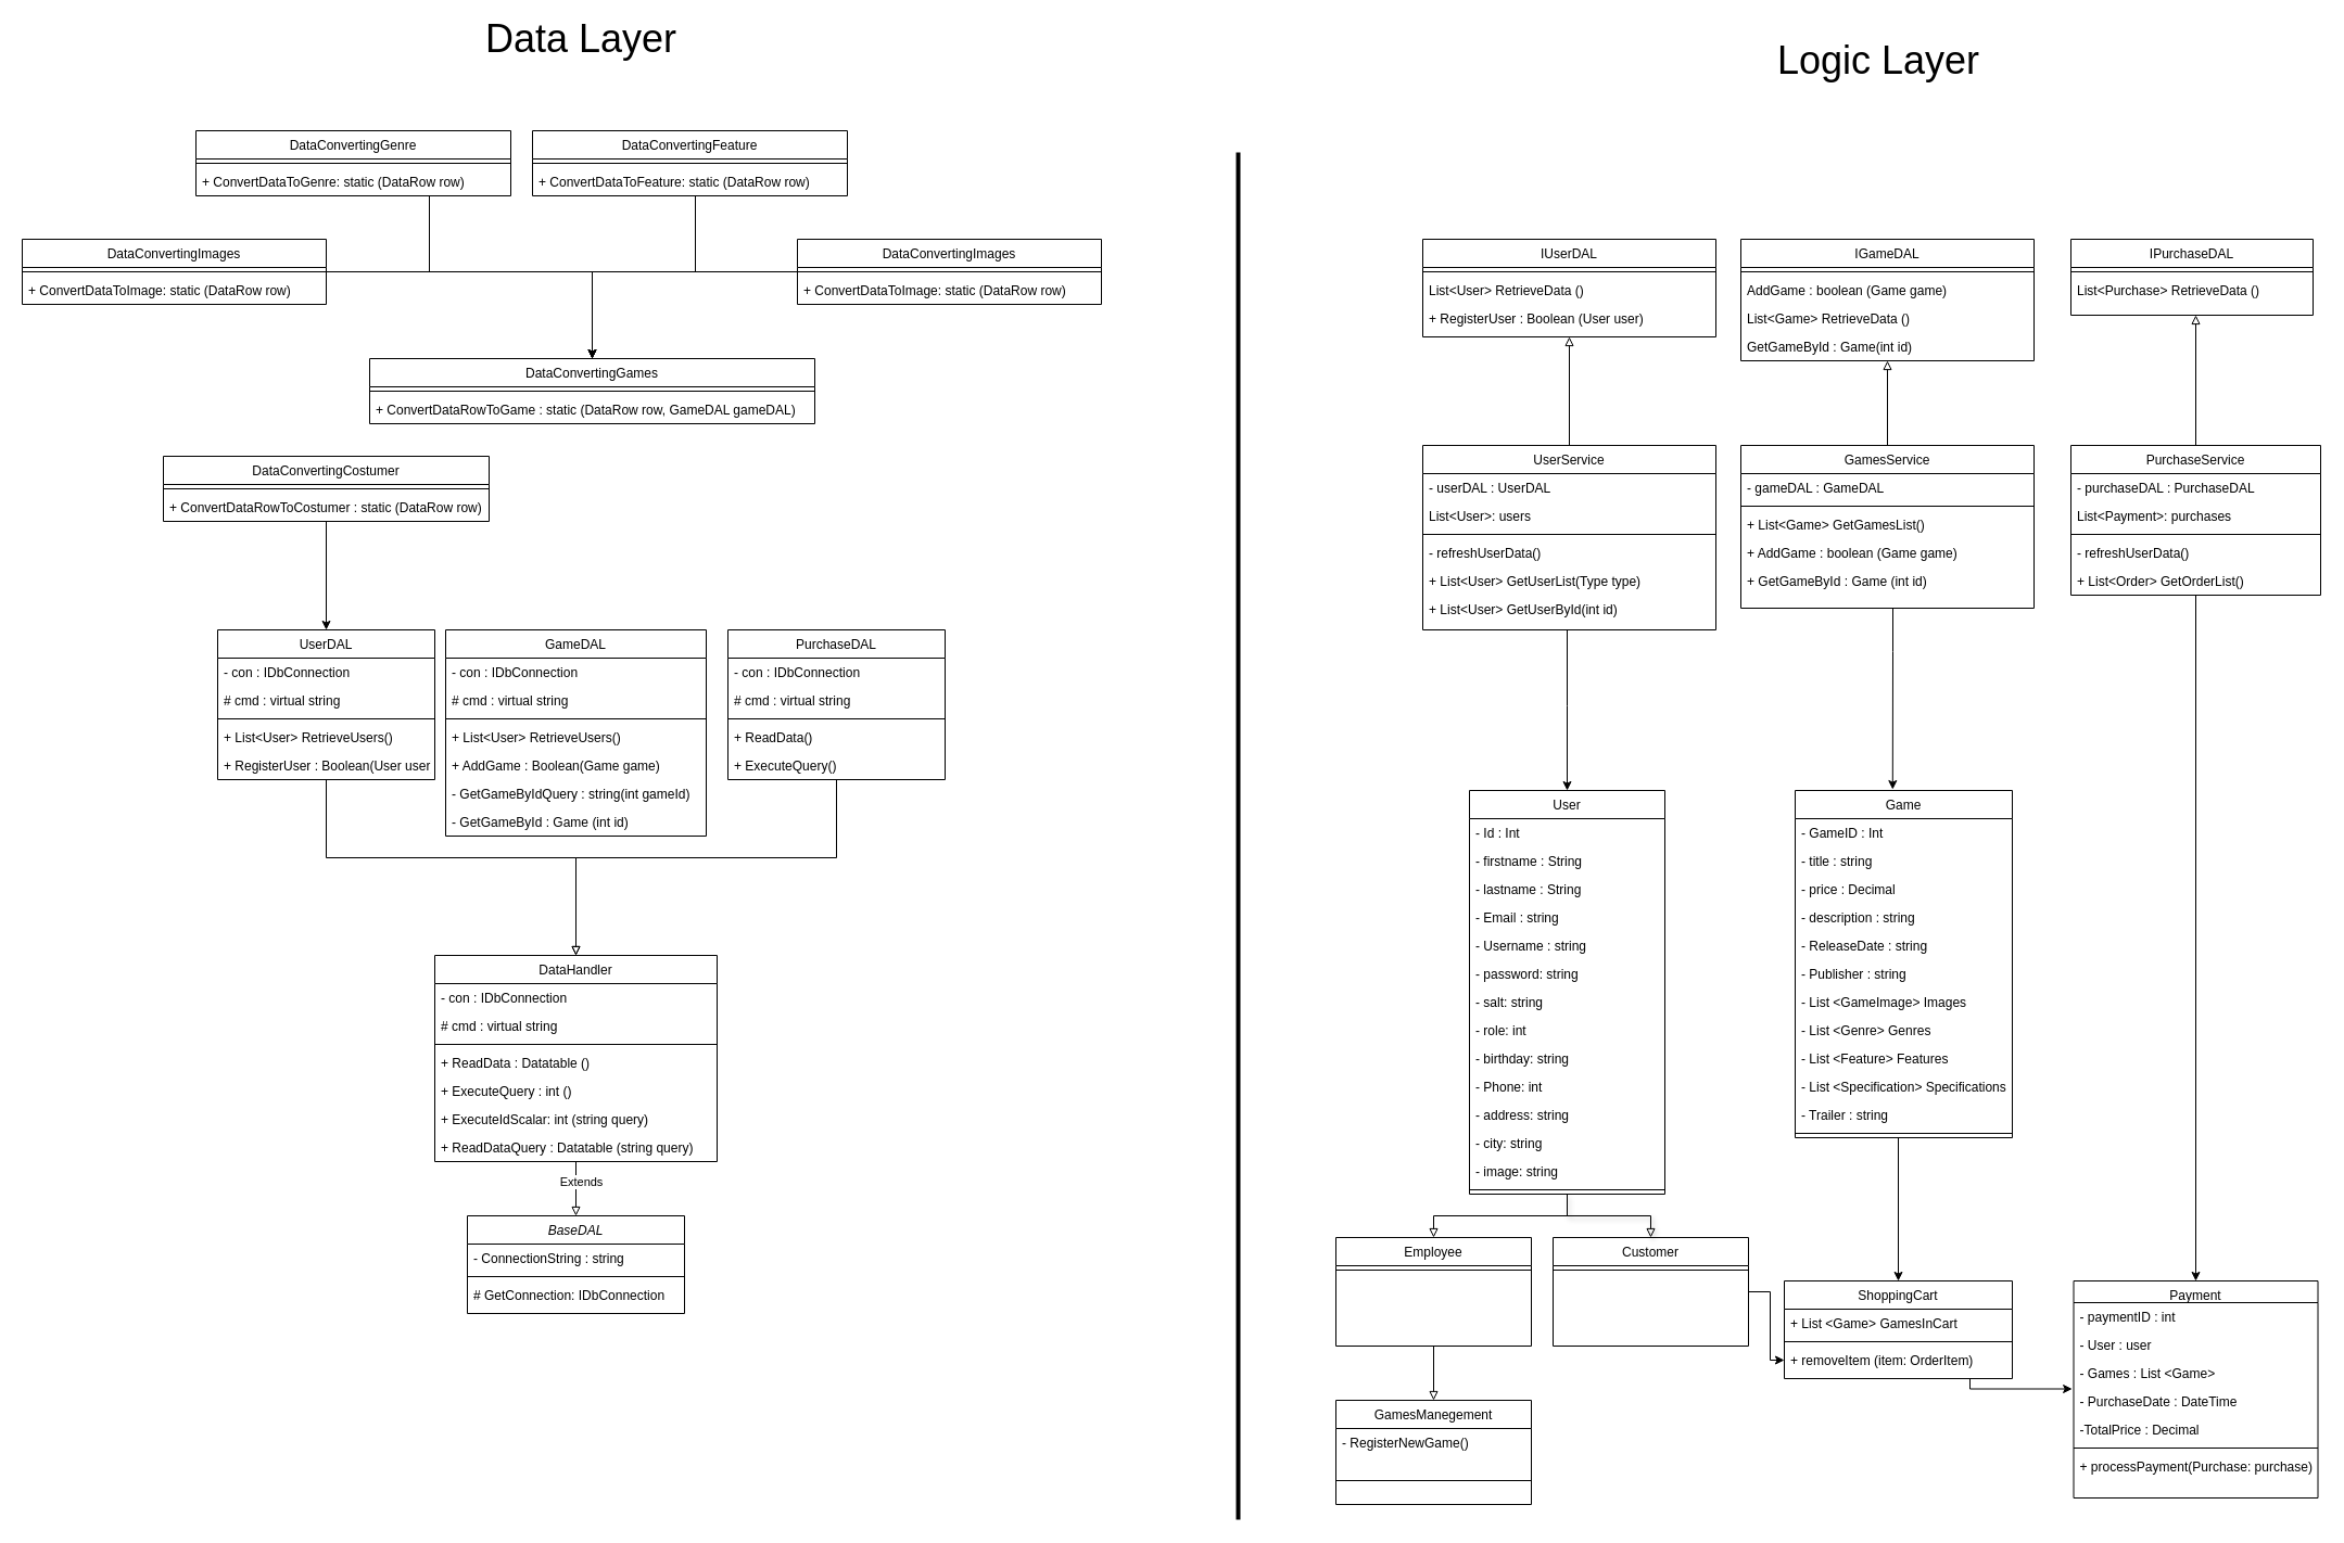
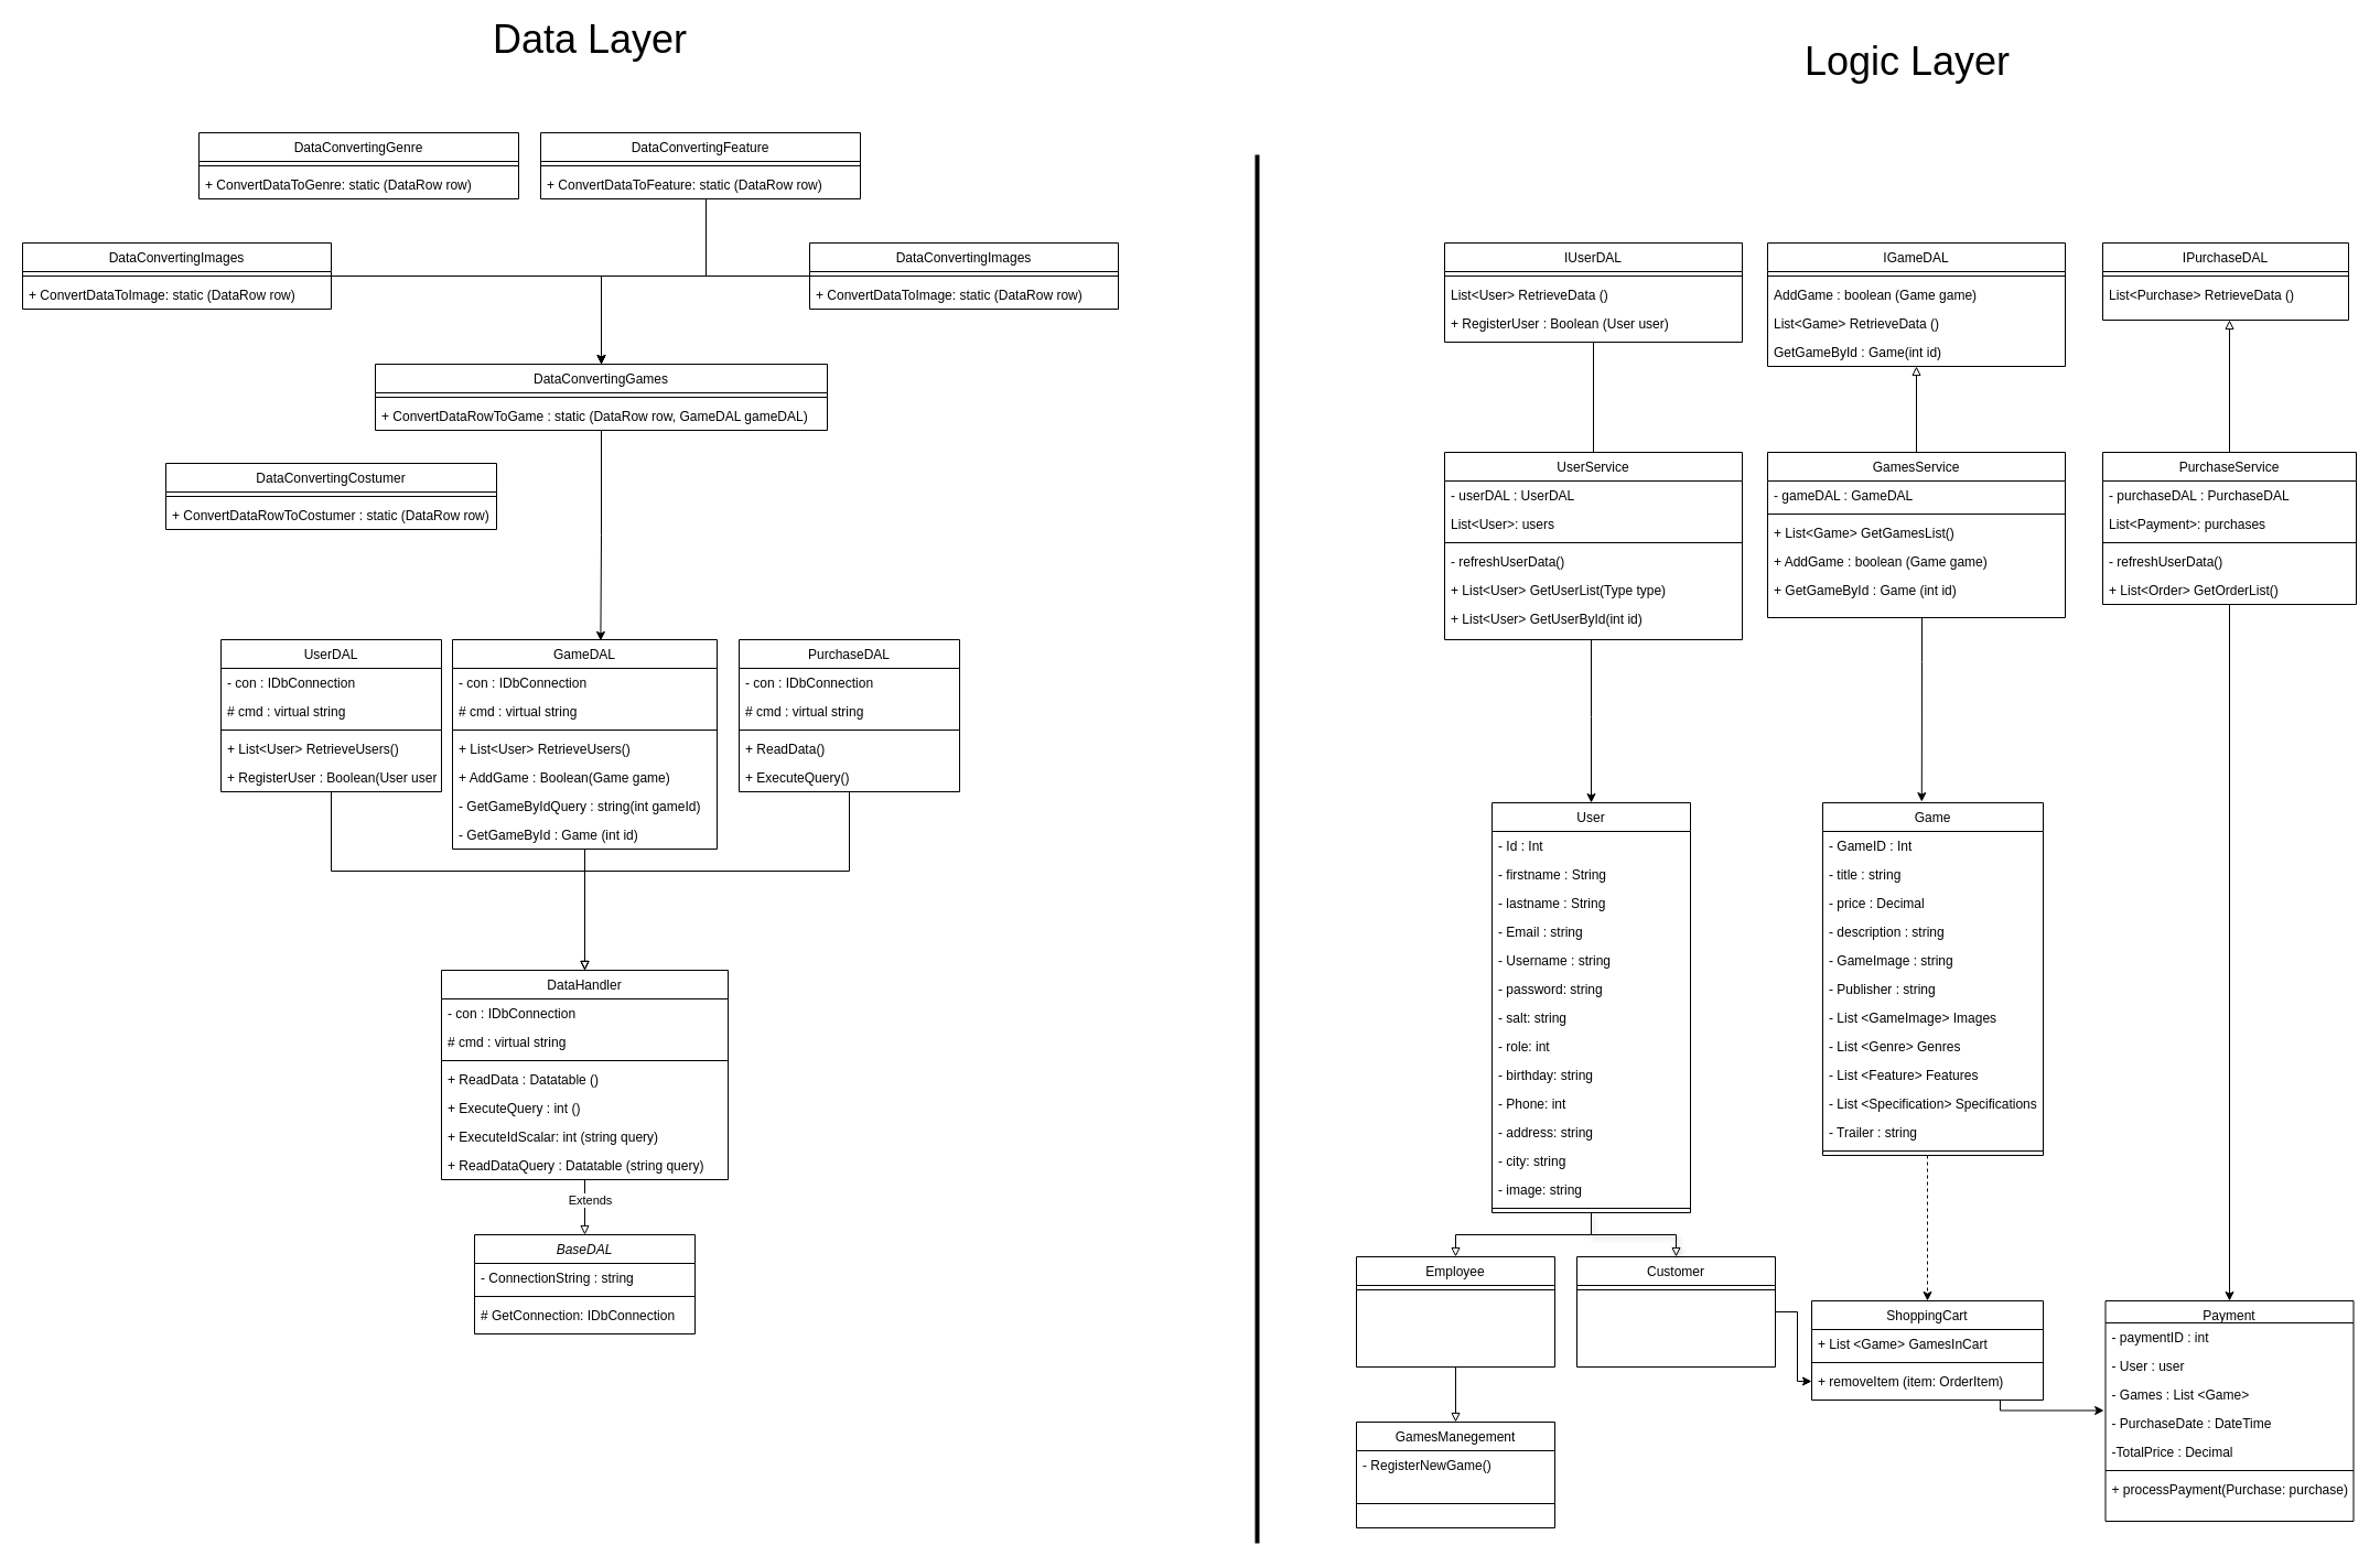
- <mxCell id="132" style="edgeStyle=orthogonalEdgeStyle;rounded=0;orthogonalLoop=1;jettySize=auto;html=1;entryX=0.5;entryY=0;entryDx=0;entryDy=0;" edge="1" parent="1" source="133" target="101"><mxGeometry relative="1" as="geometry"><Array as="points"><mxPoint x="395" y="250" /><mxPoint x="545" y="250" /></Array></mxGeometry></mxCell>
- <mxCell id="113" style="edgeStyle=orthogonalEdgeStyle;rounded=0;orthogonalLoop=1;jettySize=auto;html=1;entryX=0.5;entryY=1;entryDx=0;entryDy=0;endArrow=block;endFill=0;" edge="1" parent="1" source="114" target="144"><mxGeometry relative="1" as="geometry" /></mxCell>
+ <mxCell id="113" style="edgeStyle=orthogonalEdgeStyle;rounded=0;orthogonalLoop=1;jettySize=auto;html=1;entryX=0.5;entryY=1;entryDx=0;entryDy=0;endArrow=none;endFill=0;" edge="1" parent="1" source="114" target="144"><mxGeometry relative="1" as="geometry" /></mxCell>
+ <mxCell id="100" style="edgeStyle=orthogonalEdgeStyle;rounded=0;orthogonalLoop=1;jettySize=auto;html=1;fontSize=11;endArrow=classic;endFill=1;entryX=0.56;entryY=0.005;entryDx=0;entryDy=0;entryPerimeter=0;" parent="1" source="101" target="78" edge="1"><mxGeometry relative="1" as="geometry"><mxPoint x="530" y="580" as="targetPoint" /></mxGeometry></mxCell>
- <mxCell id="124" style="edgeStyle=orthogonalEdgeStyle;rounded=0;orthogonalLoop=1;jettySize=auto;html=1;entryX=0.5;entryY=0;entryDx=0;entryDy=0;" edge="1" parent="1" source="125" target="94"><mxGeometry relative="1" as="geometry" /></mxCell>
+ <mxCell id="77" style="edgeStyle=orthogonalEdgeStyle;rounded=0;orthogonalLoop=1;jettySize=auto;html=1;fontSize=11;endArrow=block;endFill=0;entryX=0.5;entryY=0;entryDx=0;entryDy=0;" parent="1" source="78" edge="1" target="67"><mxGeometry relative="1" as="geometry"><mxPoint x="530" y="780" as="targetPoint" /></mxGeometry></mxCell>
- <mxCell id="8" value="- ReleaseDate : string&#10;" style="text;align=left;verticalAlign=top;spacingLeft=4;spacingRight=4;overflow=hidden;rotatable=0;points=[[0,0.5],[1,0.5]];portConstraint=eastwest;rounded=0;shadow=0;html=0;" parent="3" vertex="1"><mxGeometry y="130" width="200" height="26" as="geometry" /></mxCell>
+ <mxCell id="8" value="- GameImage : string&#10;" style="text;align=left;verticalAlign=top;spacingLeft=4;spacingRight=4;overflow=hidden;rotatable=0;points=[[0,0.5],[1,0.5]];portConstraint=eastwest;rounded=0;shadow=0;html=0;" parent="3" vertex="1"><mxGeometry y="130" width="200" height="26" as="geometry" /></mxCell>
- <mxCell id="2" style="edgeStyle=orthogonalEdgeStyle;rounded=0;orthogonalLoop=1;jettySize=auto;html=1;entryX=0.5;entryY=0;entryDx=0;entryDy=0;strokeWidth=1;endSize=6;jumpSize=3;startSize=6;" parent="1" source="3" target="19" edge="1"><mxGeometry relative="1" as="geometry"><Array as="points"><mxPoint x="1748" y="990" /><mxPoint x="1748" y="990" /></Array></mxGeometry></mxCell>
+ <mxCell id="2" style="edgeStyle=orthogonalEdgeStyle;rounded=0;orthogonalLoop=1;jettySize=auto;html=1;entryX=0.5;entryY=0;entryDx=0;entryDy=0;strokeWidth=1;endSize=6;jumpSize=3;startSize=6;dashed=1;" parent="1" source="3" target="19" edge="1"><mxGeometry relative="1" as="geometry"><Array as="points"><mxPoint x="1748" y="990" /><mxPoint x="1748" y="990" /></Array></mxGeometry></mxCell>
